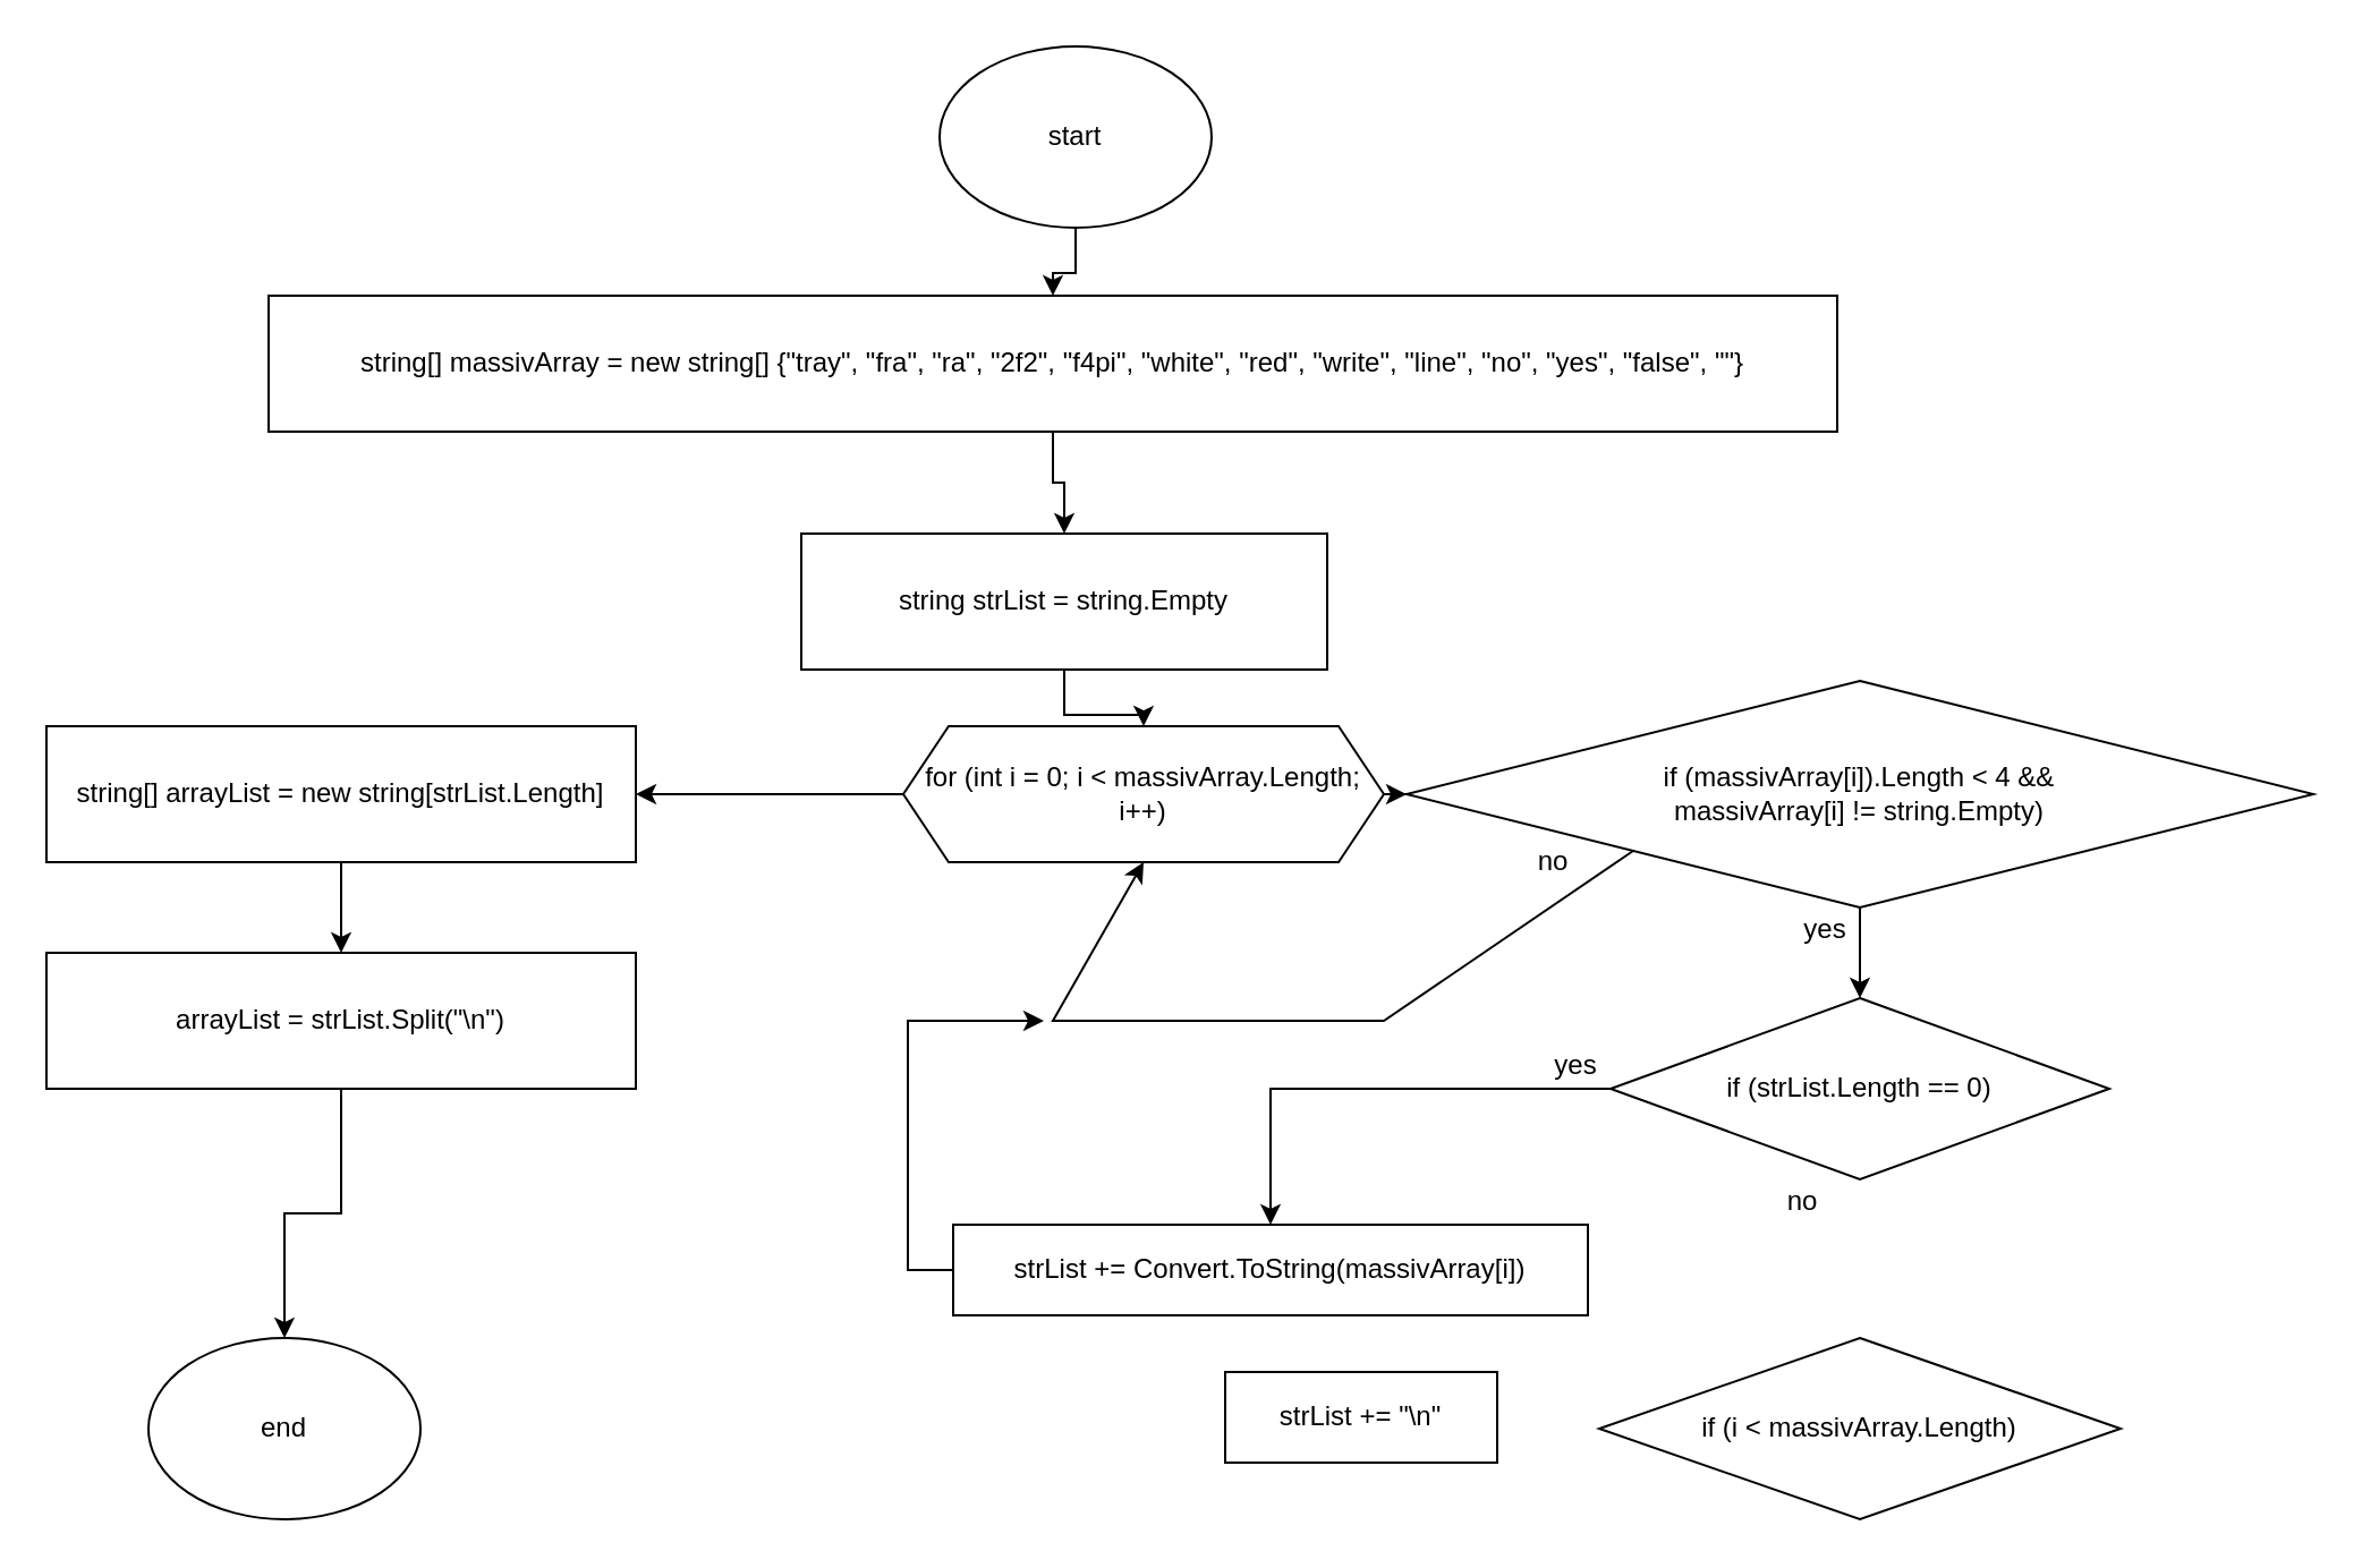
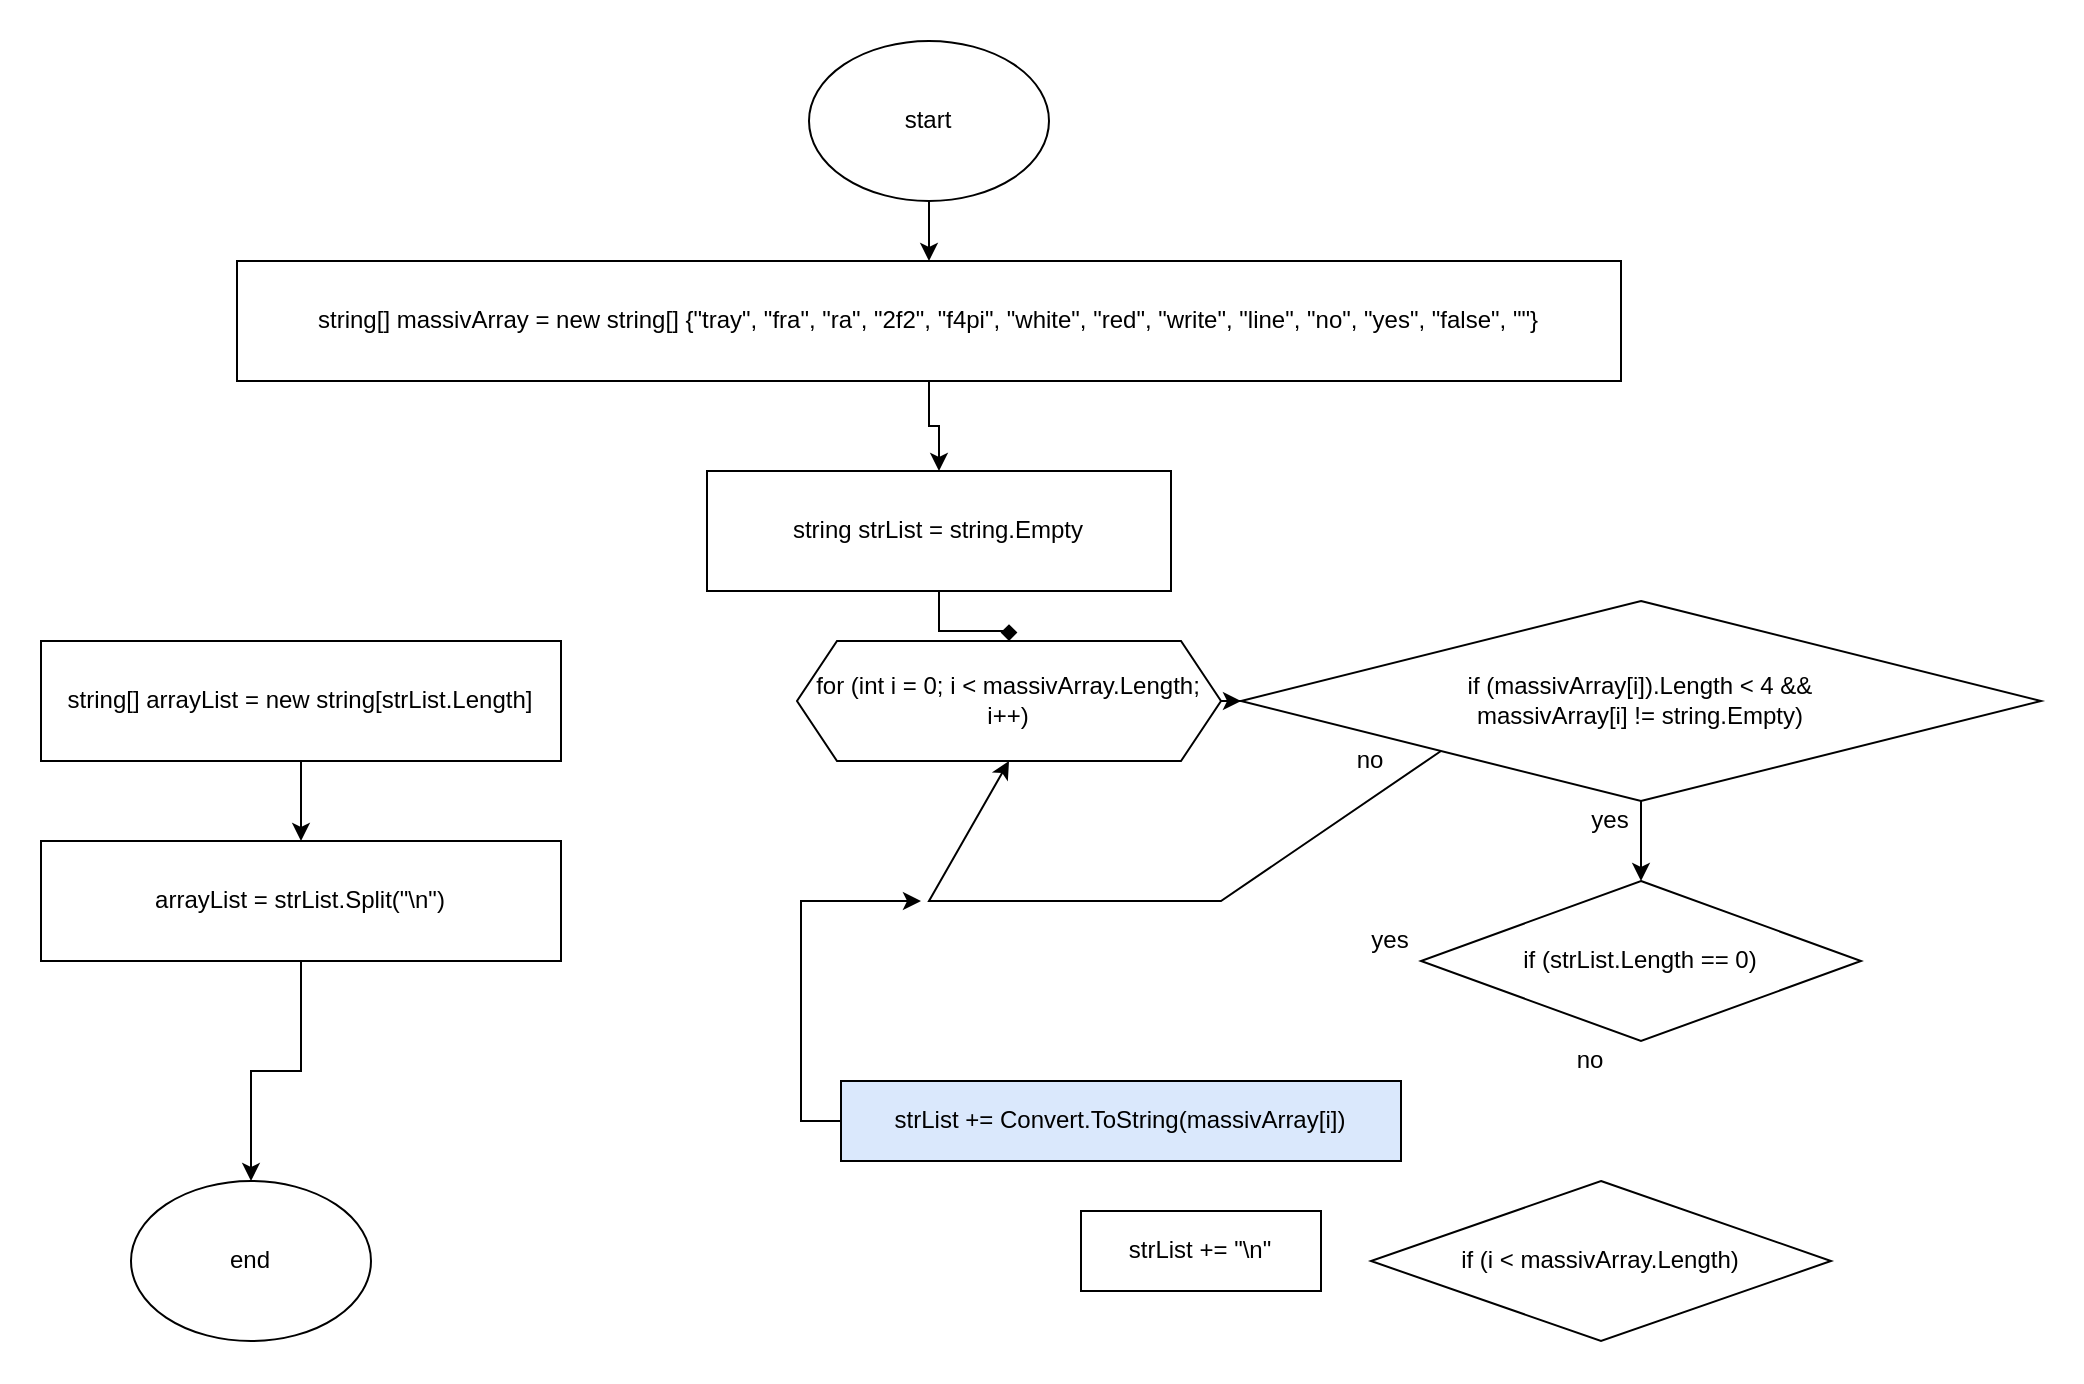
- <mxCell id="3" value="start" style="ellipse;whiteSpace=wrap;html=1;" parent="1" vertex="1"><mxGeometry x="414" y="20" width="120" height="80" as="geometry" /></mxCell>
+ <mxCell id="3" value="start" style="ellipse;whiteSpace=wrap;html=1;" parent="1" vertex="1"><mxGeometry x="404" width="120" height="80" as="geometry" y="20" /></mxCell>
- <mxCell id="11" value="" style="edgeStyle=orthogonalEdgeStyle;rounded=0;orthogonalLoop=1;jettySize=auto;html=1;" parent="1" source="12" target="8" edge="1"><mxGeometry relative="1" as="geometry" /></mxCell>
+ <mxCell id="11" value="" style="edgeStyle=orthogonalEdgeStyle;rounded=0;orthogonalLoop=1;jettySize=auto;html=1;endArrow=diamond;" parent="1" source="12" target="8" edge="1"><mxGeometry relative="1" as="geometry" /></mxCell>
- <mxCell id="7" value="" style="edgeStyle=orthogonalEdgeStyle;rounded=0;orthogonalLoop=1;jettySize=auto;html=1;" parent="1" source="8" target="24" edge="1"><mxGeometry relative="1" as="geometry" /></mxCell>
- <mxCell id="17" value="" style="edgeStyle=orthogonalEdgeStyle;rounded=0;orthogonalLoop=1;jettySize=auto;html=1;" parent="1" source="18" target="19" edge="1"><mxGeometry relative="1" as="geometry"><mxPoint x="970" y="480" as="targetPoint" /></mxGeometry></mxCell>
- <mxCell id="19" value="strList += Convert.ToString(massivArray[i])" style="rounded=0;whiteSpace=wrap;html=1;" parent="1" vertex="1"><mxGeometry x="420" y="540" width="280" height="40" as="geometry" /></mxCell>
+ <mxCell id="19" value="strList += Convert.ToString(massivArray[i])" style="rounded=0;whiteSpace=wrap;html=1;fillColor=#dae8fc;" parent="1" vertex="1"><mxGeometry x="420" y="540" width="280" height="40" as="geometry" /></mxCell>
- <mxCell id="28" value="if (i &amp;lt; massivArray.Length)" style="rhombus;whiteSpace=wrap;html=1;" vertex="1" parent="1"><mxGeometry x="705" y="590" width="230" height="80" as="geometry" /></mxCell>
+ <mxCell id="28" value="if (i &amp;lt; massivArray.Length)" style="rhombus;whiteSpace=wrap;html=1;" vertex="1" parent="1"><mxGeometry x="685" y="590" width="230" height="80" as="geometry" /></mxCell>
